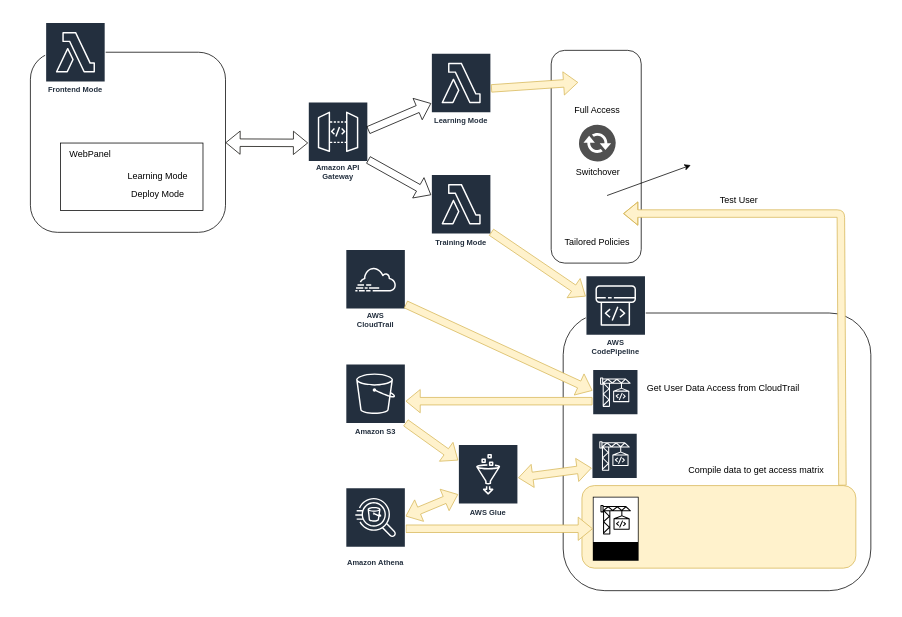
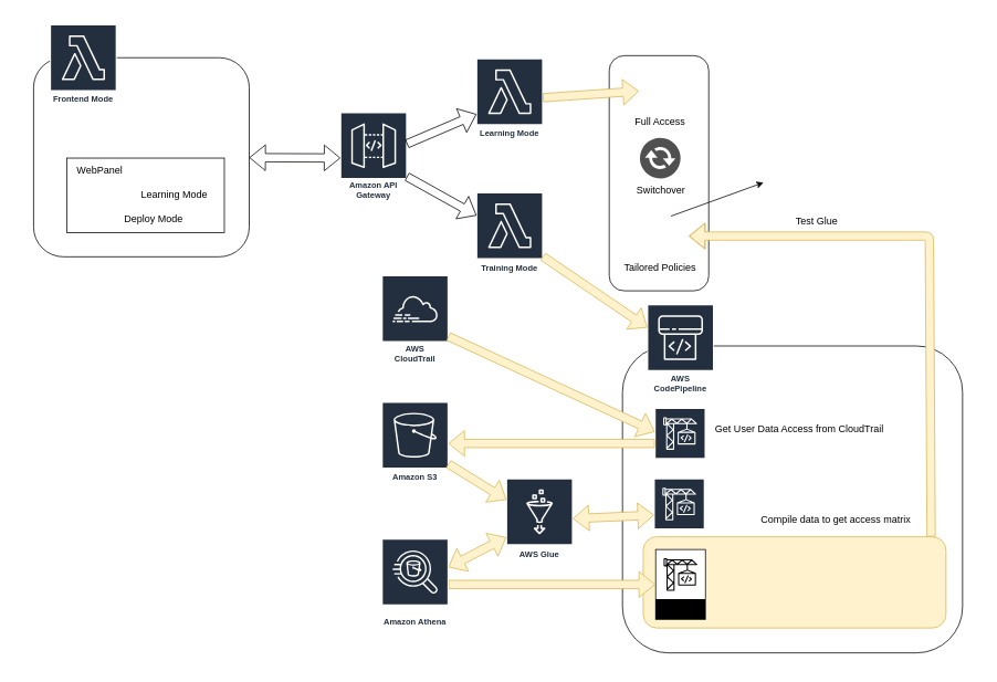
- <mxCell id="44" value="Deploy Mode" style="text;html=1;strokeColor=none;fillColor=none;align=center;verticalAlign=middle;whiteSpace=wrap;rounded=0;" parent="1" vertex="1"><mxGeometry x="160" y="249" width="100" height="20" as="geometry" /></mxCell>
+ <mxCell id="44" value="Deploy Mode" style="text;html=1;strokeColor=none;fillColor=none;align=center;verticalAlign=middle;whiteSpace=wrap;rounded=0;" parent="1" vertex="1"><mxGeometry x="135" y="254" width="100" height="20" as="geometry" /></mxCell>
- <mxCell id="36" value="Test User" style="shape=image;html=1;verticalAlign=top;verticalLabelPosition=bottom;labelBackgroundColor=#ffffff;imageAspect=0;aspect=fixed;image=https://cdn2.iconfinder.com/data/icons/ios-7-icons/50/user_female-128.png" parent="1" vertex="1"><mxGeometry x="920" y="123.5" width="128" height="128" as="geometry" /></mxCell>
+ <mxCell id="36" value="Test Glue" style="shape=image;html=1;verticalAlign=top;verticalLabelPosition=bottom;labelBackgroundColor=#ffffff;imageAspect=0;aspect=fixed;image=https://cdn2.iconfinder.com/data/icons/ios-7-icons/50/user_female-128.png" parent="1" vertex="1"><mxGeometry x="920" y="123.5" width="128" height="128" as="geometry" /></mxCell>
- <mxCell id="23" value="AWS Glue" style="outlineConnect=0;fontColor=#232F3E;gradientColor=none;strokeColor=#ffffff;fillColor=#232F3E;dashed=0;verticalLabelPosition=middle;verticalAlign=bottom;align=center;html=1;whiteSpace=wrap;fontSize=10;fontStyle=1;spacing=3;shape=mxgraph.aws4.productIcon;prIcon=mxgraph.aws4.glue;" parent="1" vertex="1"><mxGeometry x="610" y="591.5" width="80" height="100" as="geometry" /></mxCell>
+ <mxCell id="23" value="AWS Glue" style="outlineConnect=0;fontColor=#232F3E;gradientColor=none;strokeColor=#ffffff;fillColor=#232F3E;dashed=0;verticalLabelPosition=middle;verticalAlign=bottom;align=center;html=1;whiteSpace=wrap;fontSize=10;fontStyle=1;spacing=3;shape=mxgraph.aws4.productIcon;prIcon=mxgraph.aws4.glue;" parent="1" vertex="1"><mxGeometry x="610" y="576.5" width="80" height="100" as="geometry" /></mxCell>
